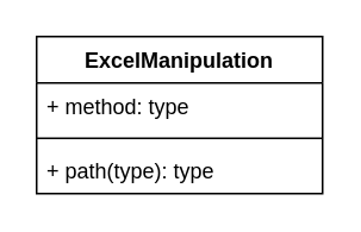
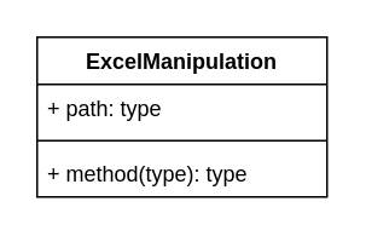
- <mxCell id="3" value="+ method: type" style="text;strokeColor=none;fillColor=none;align=left;verticalAlign=top;spacingLeft=4;spacingRight=4;overflow=hidden;rotatable=0;points=[[0,0.5],[1,0.5]];portConstraint=eastwest;" vertex="1" parent="2"><mxGeometry y="26" width="160" height="26" as="geometry" /></mxCell>
+ <mxCell id="3" value="+ path: type" style="text;strokeColor=none;fillColor=none;align=left;verticalAlign=top;spacingLeft=4;spacingRight=4;overflow=hidden;rotatable=0;points=[[0,0.5],[1,0.5]];portConstraint=eastwest;" vertex="1" parent="2"><mxGeometry y="26" width="160" height="26" as="geometry" /></mxCell>
- <mxCell id="5" value="+ path(type): type" style="text;strokeColor=none;fillColor=none;align=left;verticalAlign=top;spacingLeft=4;spacingRight=4;overflow=hidden;rotatable=0;points=[[0,0.5],[1,0.5]];portConstraint=eastwest;" vertex="1" parent="2"><mxGeometry y="62" width="160" height="26" as="geometry" /></mxCell>
+ <mxCell id="5" value="+ method(type): type" style="text;strokeColor=none;fillColor=none;align=left;verticalAlign=top;spacingLeft=4;spacingRight=4;overflow=hidden;rotatable=0;points=[[0,0.5],[1,0.5]];portConstraint=eastwest;" vertex="1" parent="2"><mxGeometry y="62" width="160" height="26" as="geometry" /></mxCell>
